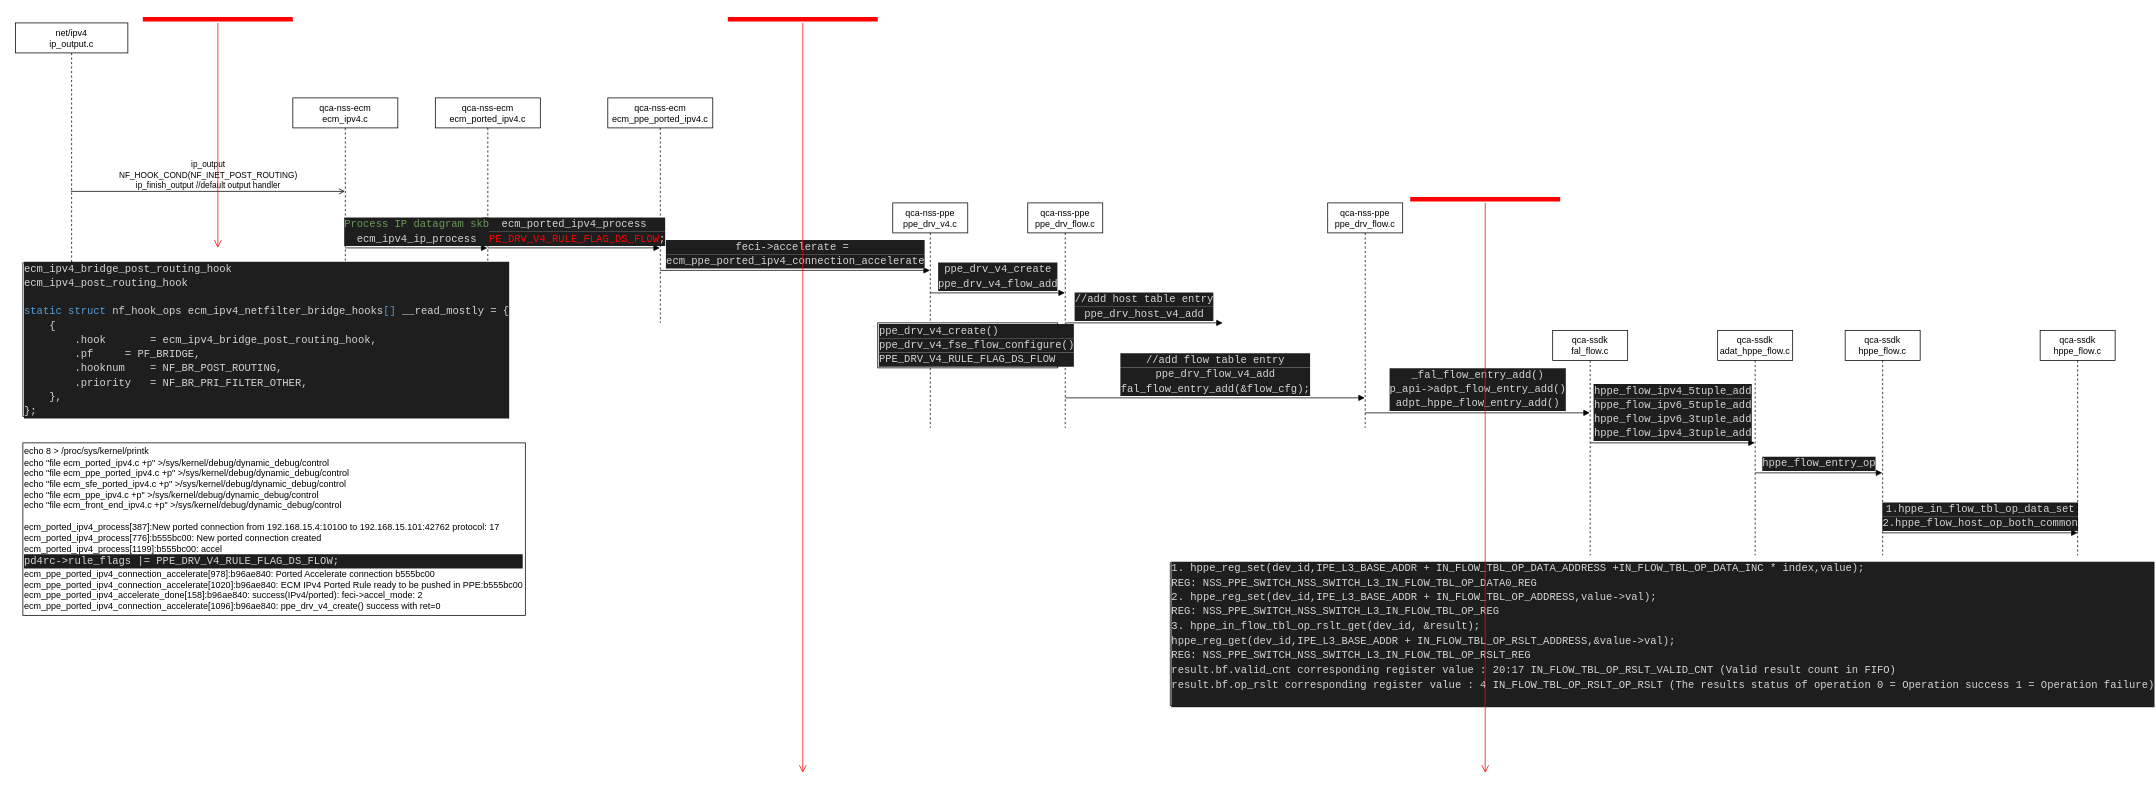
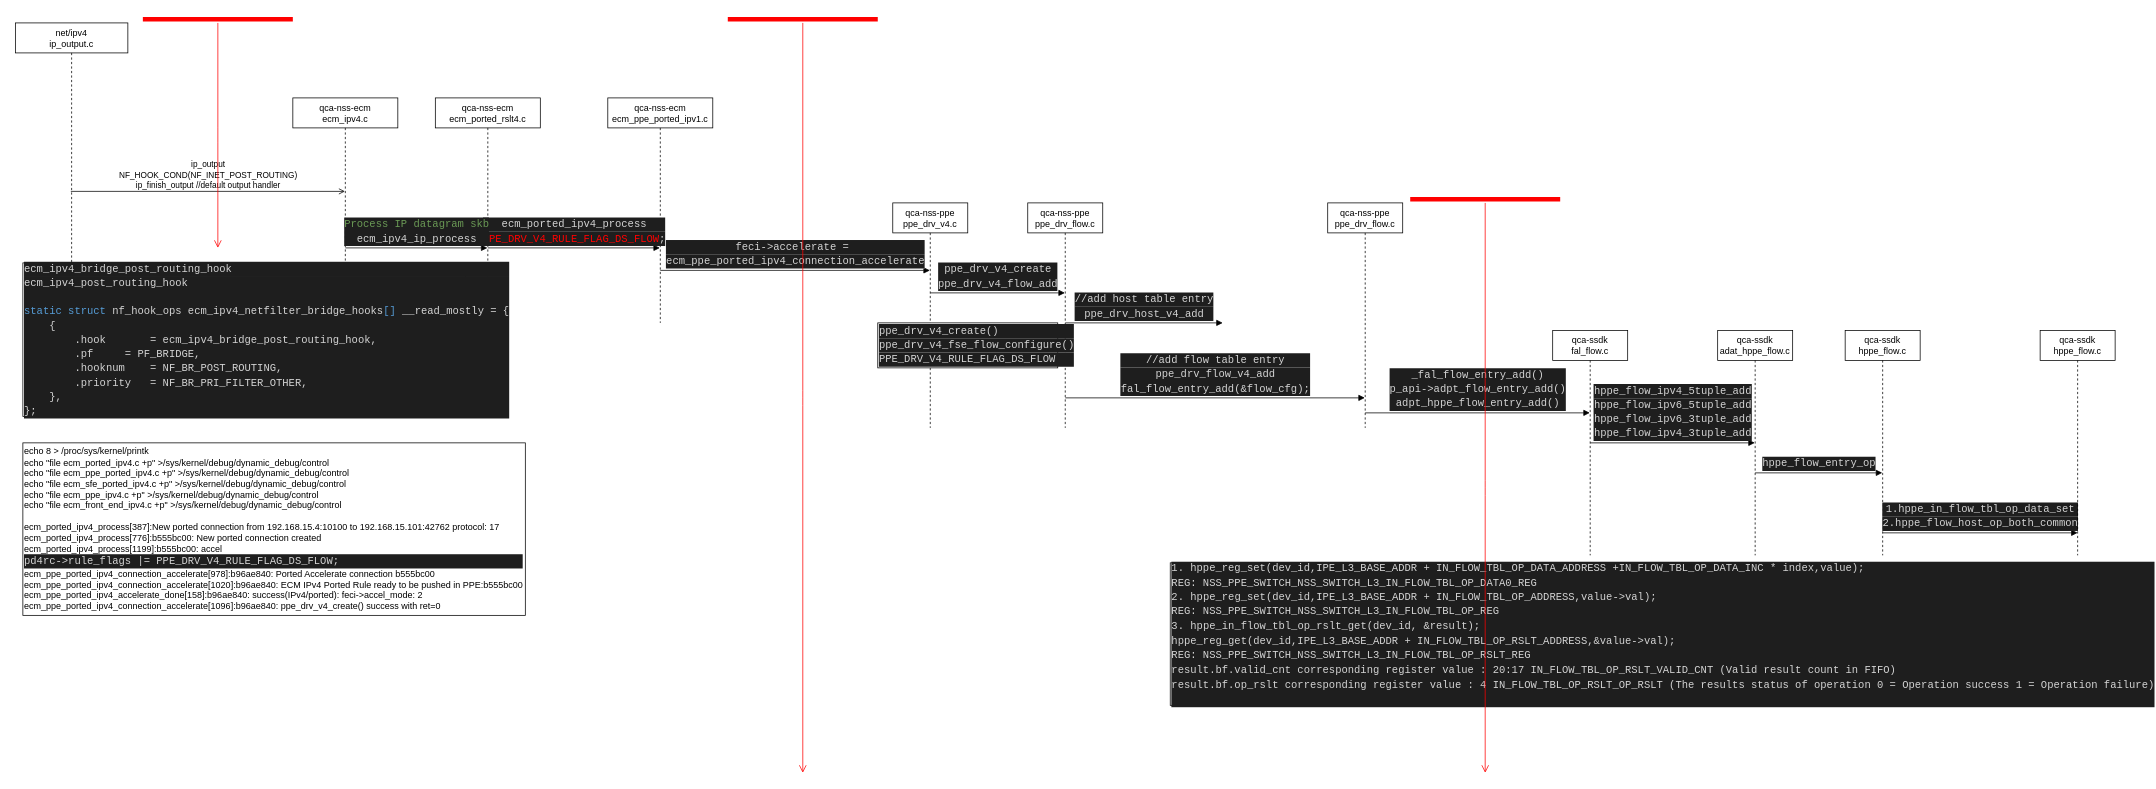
- <mxCell id="21" value="qca-nss-ecm&#10;ecm_ported_ipv4.c" style="shape=umlLifeline;perimeter=lifelinePerimeter;container=1;collapsible=0;recursiveResize=0;rounded=0;shadow=0;strokeWidth=1;" parent="1" vertex="1"><mxGeometry x="580" y="130" width="140" height="300" as="geometry" /></mxCell>
+ <mxCell id="21" value="qca-nss-ecm&#10;ecm_ported_rslt4.c" style="shape=umlLifeline;perimeter=lifelinePerimeter;container=1;collapsible=0;recursiveResize=0;rounded=0;shadow=0;strokeWidth=1;" parent="1" vertex="1"><mxGeometry x="580" y="130" width="140" height="300" as="geometry" /></mxCell>
- <mxCell id="17" value="qca-nss-ecm&#10;ecm_ppe_ported_ipv4.c" style="shape=umlLifeline;perimeter=lifelinePerimeter;container=1;collapsible=0;recursiveResize=0;rounded=0;shadow=0;strokeWidth=1;" parent="1" vertex="1"><mxGeometry x="810" y="130" width="140" height="300" as="geometry" /></mxCell>
+ <mxCell id="17" value="qca-nss-ecm&#10;ecm_ppe_ported_ipv1.c" style="shape=umlLifeline;perimeter=lifelinePerimeter;container=1;collapsible=0;recursiveResize=0;rounded=0;shadow=0;strokeWidth=1;" parent="1" vertex="1"><mxGeometry x="810" y="130" width="140" height="300" as="geometry" /></mxCell>
